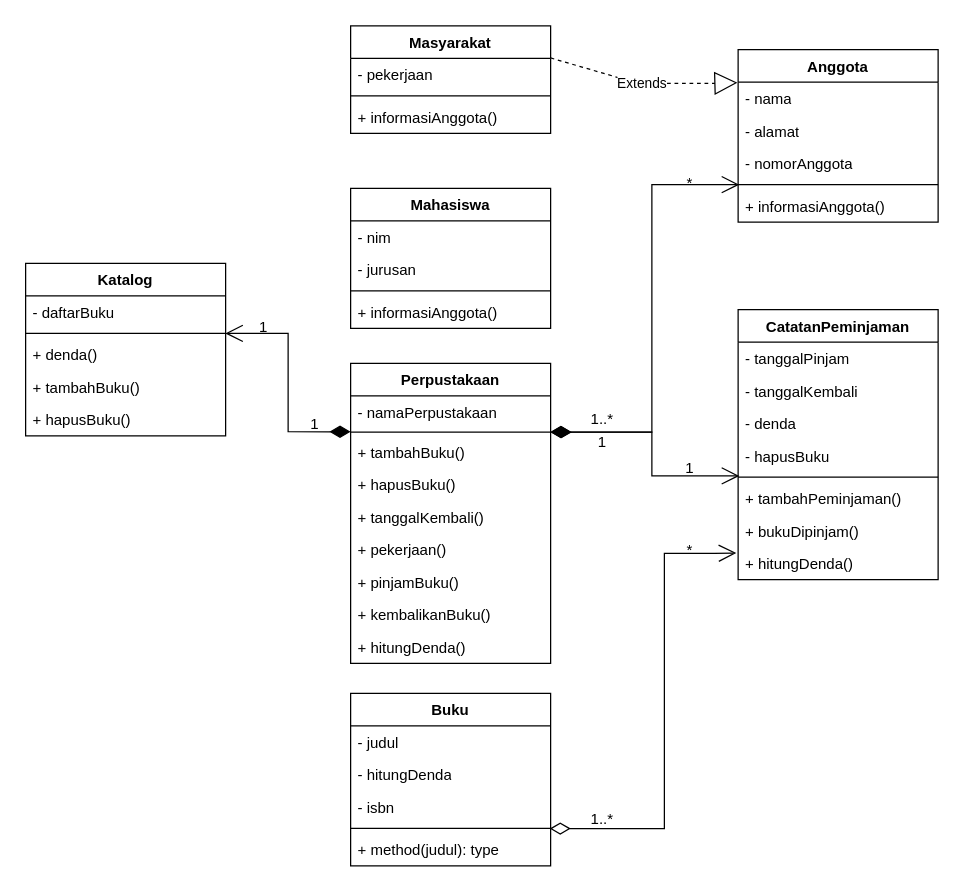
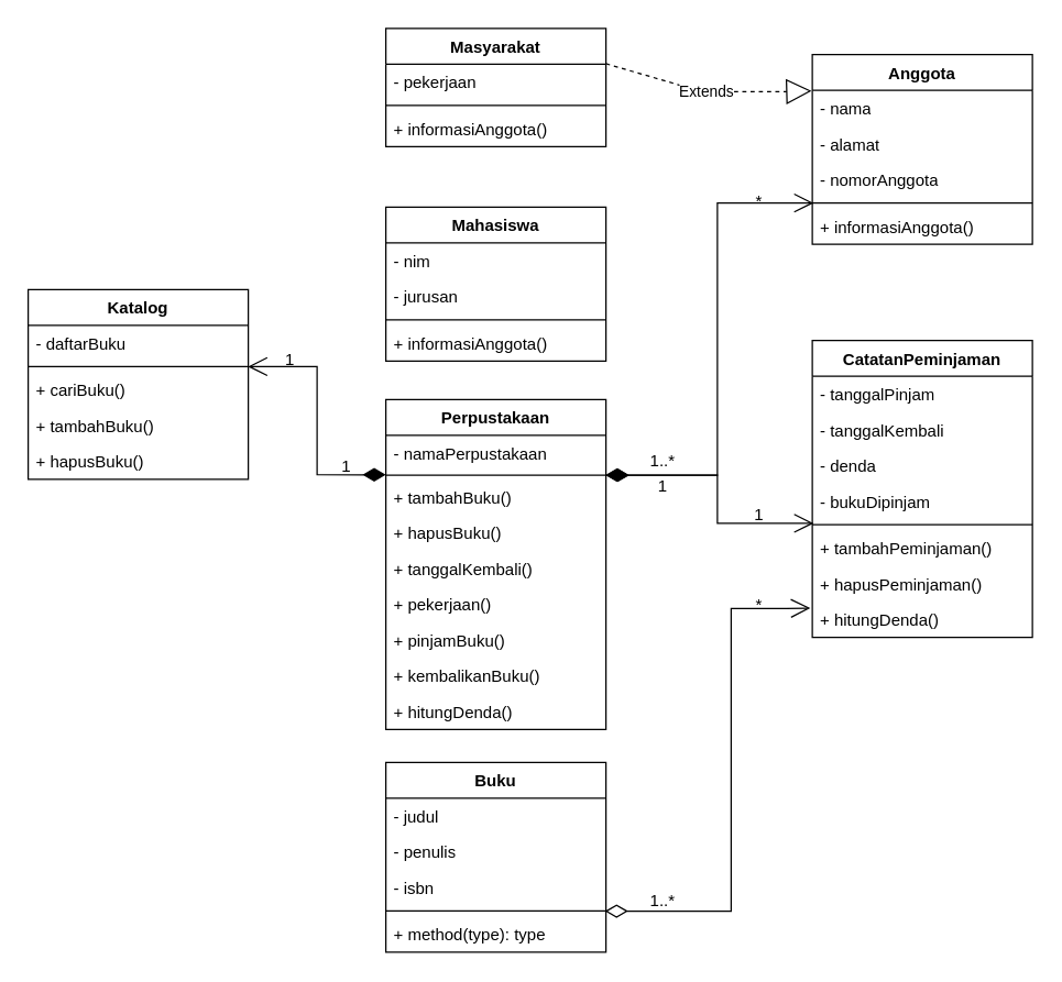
- <mxCell id="15" value="+ denda()" style="text;strokeColor=none;fillColor=none;align=left;verticalAlign=top;spacingLeft=4;spacingRight=4;overflow=hidden;rotatable=0;points=[[0,0.5],[1,0.5]];portConstraint=eastwest;whiteSpace=wrap;html=1;" parent="12" vertex="1"><mxGeometry y="60" width="160" height="26" as="geometry" /></mxCell>
+ <mxCell id="15" value="+ cariBuku()" style="text;strokeColor=none;fillColor=none;align=left;verticalAlign=top;spacingLeft=4;spacingRight=4;overflow=hidden;rotatable=0;points=[[0,0.5],[1,0.5]];portConstraint=eastwest;whiteSpace=wrap;html=1;" parent="12" vertex="1"><mxGeometry y="60" width="160" height="26" as="geometry" /></mxCell>
- <mxCell id="22" value="- hapusBuku" style="text;strokeColor=none;fillColor=none;align=left;verticalAlign=top;spacingLeft=4;spacingRight=4;overflow=hidden;rotatable=0;points=[[0,0.5],[1,0.5]];portConstraint=eastwest;whiteSpace=wrap;html=1;" parent="18" vertex="1"><mxGeometry y="104" width="160" height="26" as="geometry" /></mxCell>
+ <mxCell id="22" value="- bukuDipinjam" style="text;strokeColor=none;fillColor=none;align=left;verticalAlign=top;spacingLeft=4;spacingRight=4;overflow=hidden;rotatable=0;points=[[0,0.5],[1,0.5]];portConstraint=eastwest;whiteSpace=wrap;html=1;" parent="18" vertex="1"><mxGeometry y="104" width="160" height="26" as="geometry" /></mxCell>
- <mxCell id="25" value="+ bukuDipinjam()" style="text;strokeColor=none;fillColor=none;align=left;verticalAlign=top;spacingLeft=4;spacingRight=4;overflow=hidden;rotatable=0;points=[[0,0.5],[1,0.5]];portConstraint=eastwest;whiteSpace=wrap;html=1;" parent="18" vertex="1"><mxGeometry y="164" width="160" height="26" as="geometry" /></mxCell>
+ <mxCell id="25" value="+ hapusPeminjaman()" style="text;strokeColor=none;fillColor=none;align=left;verticalAlign=top;spacingLeft=4;spacingRight=4;overflow=hidden;rotatable=0;points=[[0,0.5],[1,0.5]];portConstraint=eastwest;whiteSpace=wrap;html=1;" parent="18" vertex="1"><mxGeometry y="164" width="160" height="26" as="geometry" /></mxCell>
- <mxCell id="29" value="- hitungDenda" style="text;strokeColor=none;fillColor=none;align=left;verticalAlign=top;spacingLeft=4;spacingRight=4;overflow=hidden;rotatable=0;points=[[0,0.5],[1,0.5]];portConstraint=eastwest;whiteSpace=wrap;html=1;" parent="27" vertex="1"><mxGeometry y="52" width="160" height="26" as="geometry" /></mxCell>
+ <mxCell id="29" value="- penulis" style="text;strokeColor=none;fillColor=none;align=left;verticalAlign=top;spacingLeft=4;spacingRight=4;overflow=hidden;rotatable=0;points=[[0,0.5],[1,0.5]];portConstraint=eastwest;whiteSpace=wrap;html=1;" parent="27" vertex="1"><mxGeometry y="52" width="160" height="26" as="geometry" /></mxCell>
- <mxCell id="32" value="+ method(judul): type" style="text;strokeColor=none;fillColor=none;align=left;verticalAlign=top;spacingLeft=4;spacingRight=4;overflow=hidden;rotatable=0;points=[[0,0.5],[1,0.5]];portConstraint=eastwest;whiteSpace=wrap;html=1;" parent="27" vertex="1"><mxGeometry y="112" width="160" height="26" as="geometry" /></mxCell>
+ <mxCell id="32" value="+ method(type): type" style="text;strokeColor=none;fillColor=none;align=left;verticalAlign=top;spacingLeft=4;spacingRight=4;overflow=hidden;rotatable=0;points=[[0,0.5],[1,0.5]];portConstraint=eastwest;whiteSpace=wrap;html=1;" parent="27" vertex="1"><mxGeometry y="112" width="160" height="26" as="geometry" /></mxCell>
